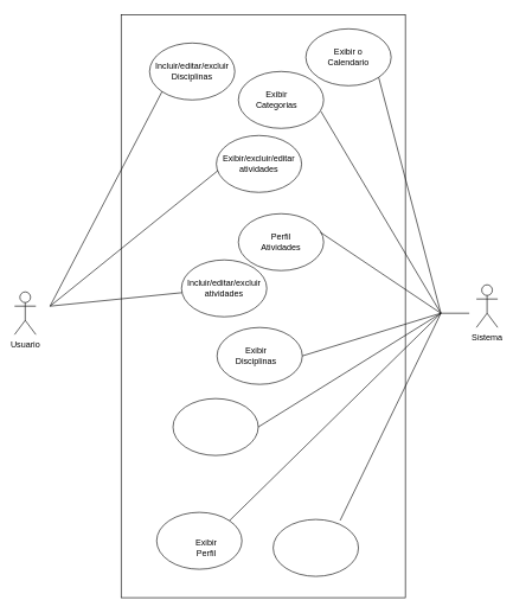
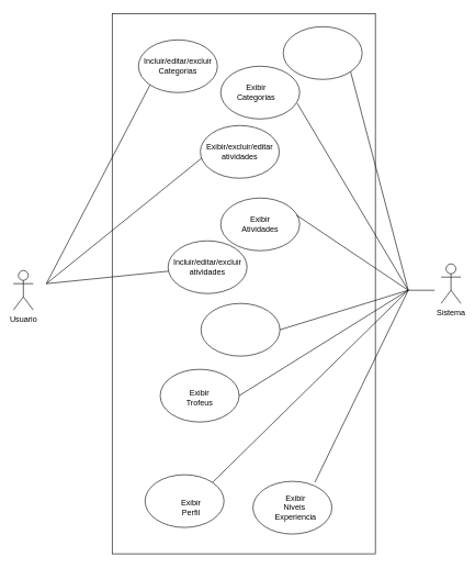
- <mxCell id="30" value="Exibir o Calendario" style="text;html=1;strokeColor=none;fillColor=none;align=center;verticalAlign=middle;whiteSpace=wrap;rounded=0;" parent="1" vertex="1"><mxGeometry x="465" y="70" width="50" height="20" as="geometry" /></mxCell>
- <mxCell id="7" value="&lt;div&gt;Incluir/editar/excluir Disciplinas&lt;/div&gt;" style="text;html=1;strokeColor=none;fillColor=none;align=center;verticalAlign=middle;whiteSpace=wrap;rounded=0;" parent="1" vertex="1"><mxGeometry x="250" y="90" width="40" height="20" as="geometry" /></mxCell>
+ <mxCell id="7" value="&lt;div&gt;Incluir/editar/excluir Categorias&lt;/div&gt;" style="text;html=1;strokeColor=none;fillColor=none;align=center;verticalAlign=middle;whiteSpace=wrap;rounded=0;" parent="1" vertex="1"><mxGeometry x="250" y="90" width="40" height="20" as="geometry" /></mxCell>
- <mxCell id="9" value="Perfil Atividades" style="text;html=1;strokeColor=none;fillColor=none;align=center;verticalAlign=middle;whiteSpace=wrap;rounded=0;" parent="1" vertex="1"><mxGeometry x="370" y="330" width="50" height="20" as="geometry" /></mxCell>
+ <mxCell id="9" value="Exibir Atividades" style="text;html=1;strokeColor=none;fillColor=none;align=center;verticalAlign=middle;whiteSpace=wrap;rounded=0;" parent="1" vertex="1"><mxGeometry x="370" y="330" width="50" height="20" as="geometry" /></mxCell>
- <mxCell id="11" value="Exibir Disciplinas" style="text;html=1;strokeColor=none;fillColor=none;align=center;verticalAlign=middle;whiteSpace=wrap;rounded=0;" parent="1" vertex="1"><mxGeometry x="335" y="490" width="50" height="20" as="geometry" /></mxCell>
+ <mxCell id="15" value="Exibir Trofeus" style="text;html=1;strokeColor=none;fillColor=none;align=center;verticalAlign=middle;whiteSpace=wrap;rounded=0;" parent="1" vertex="1"><mxGeometry x="278" y="594" width="50" height="20" as="geometry" /></mxCell>
+ <mxCell id="13" value="&lt;div&gt;Exibir Niveis&amp;nbsp; Experiencia&lt;/div&gt;" style="text;html=1;strokeColor=none;fillColor=none;align=center;verticalAlign=middle;whiteSpace=wrap;rounded=0;" parent="1" vertex="1"><mxGeometry x="424" y="760" width="50" height="20" as="geometry" /></mxCell>
